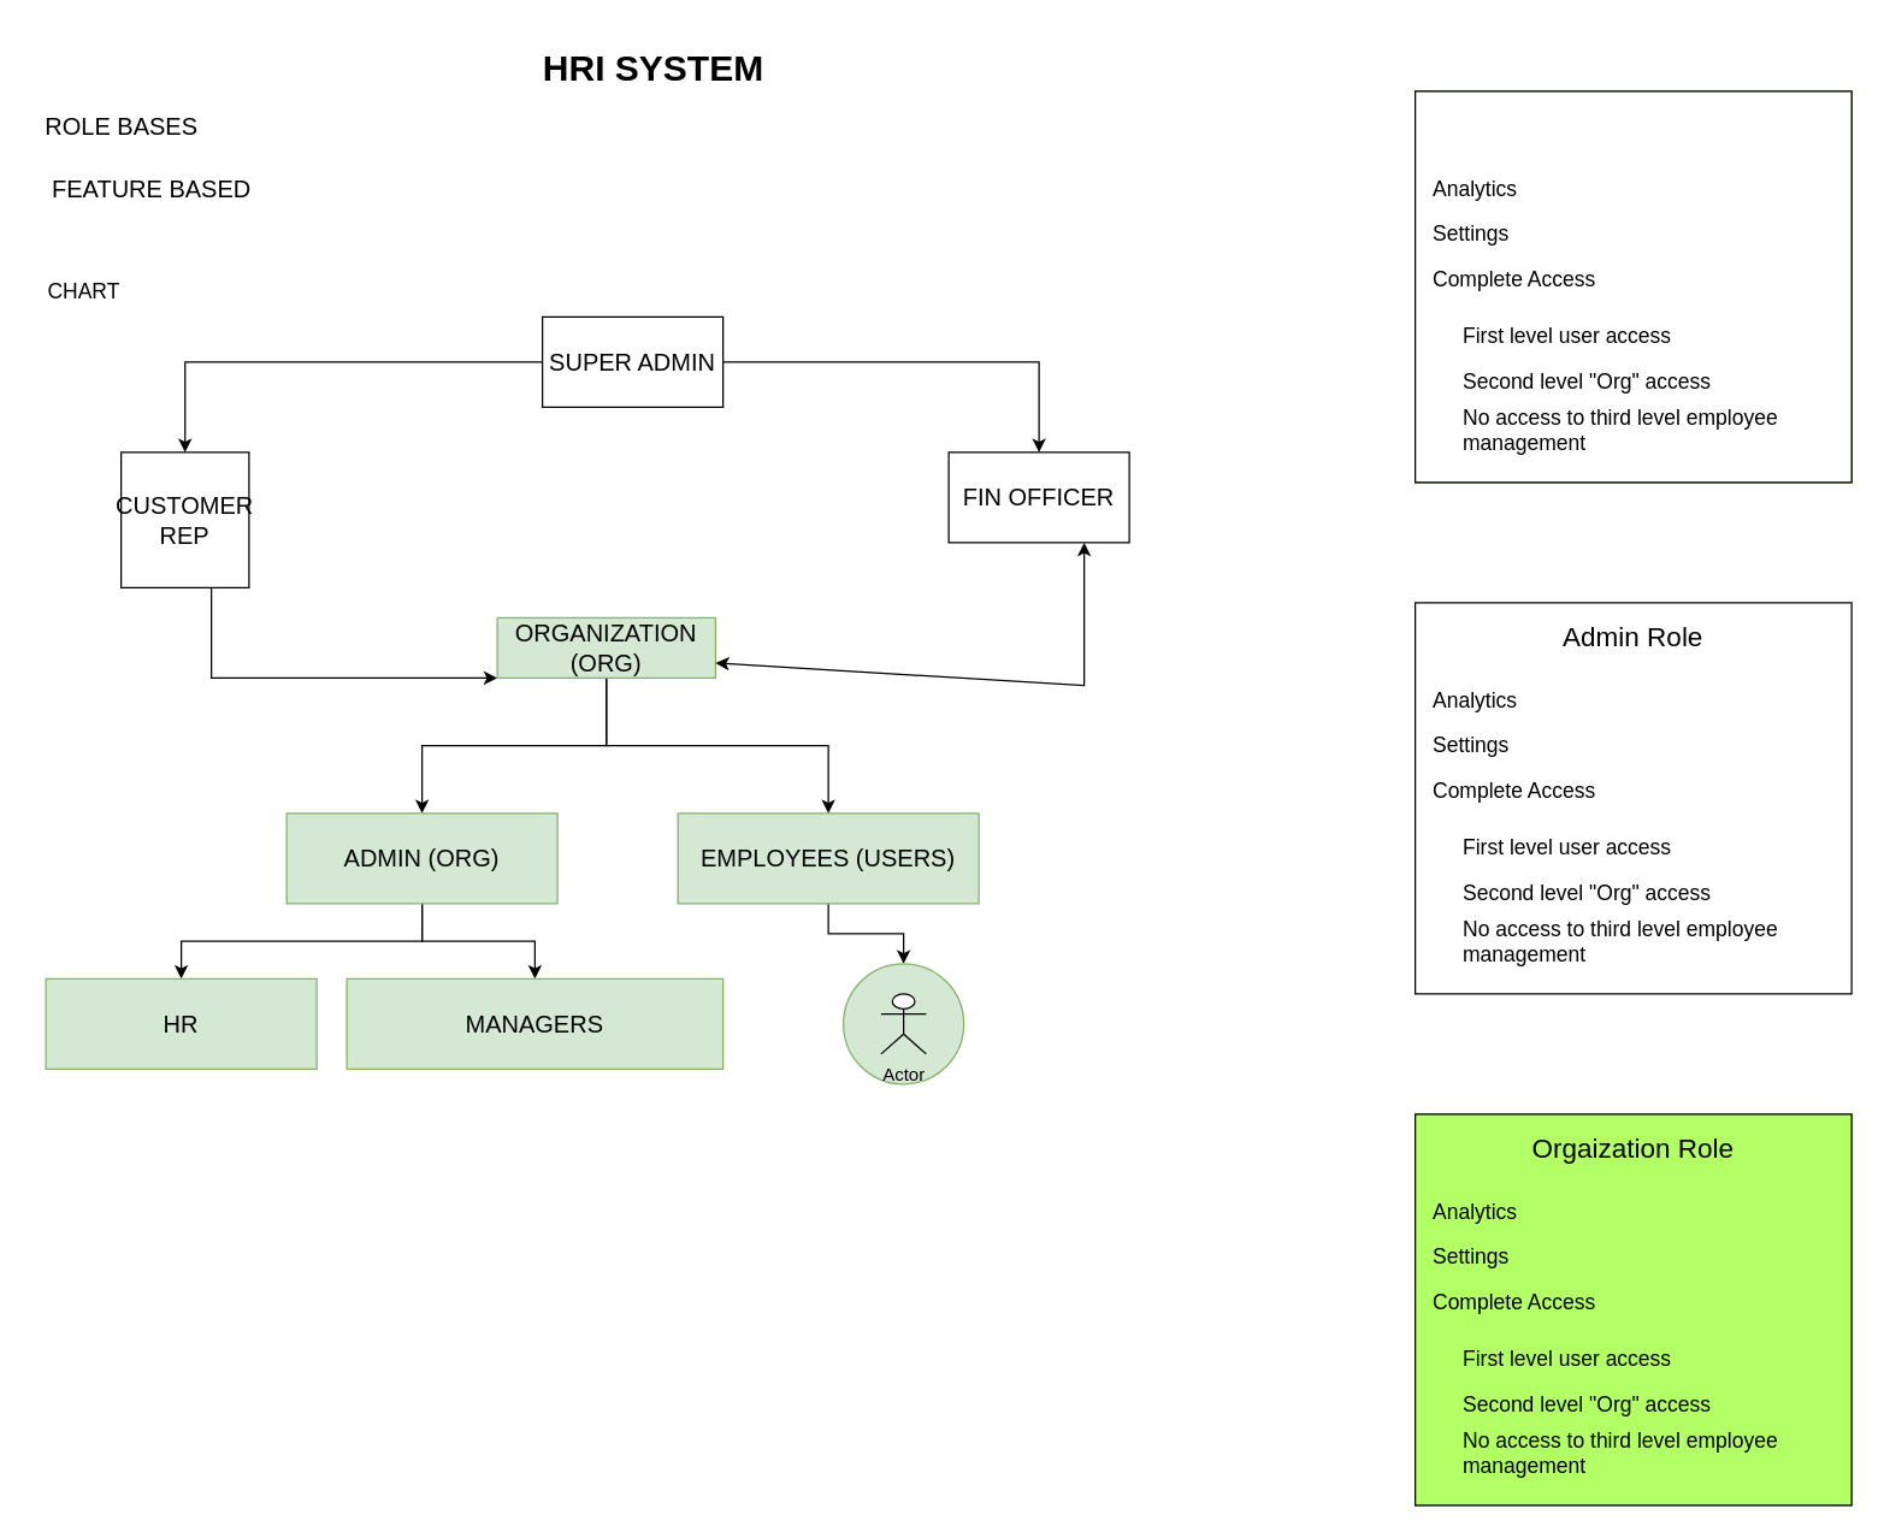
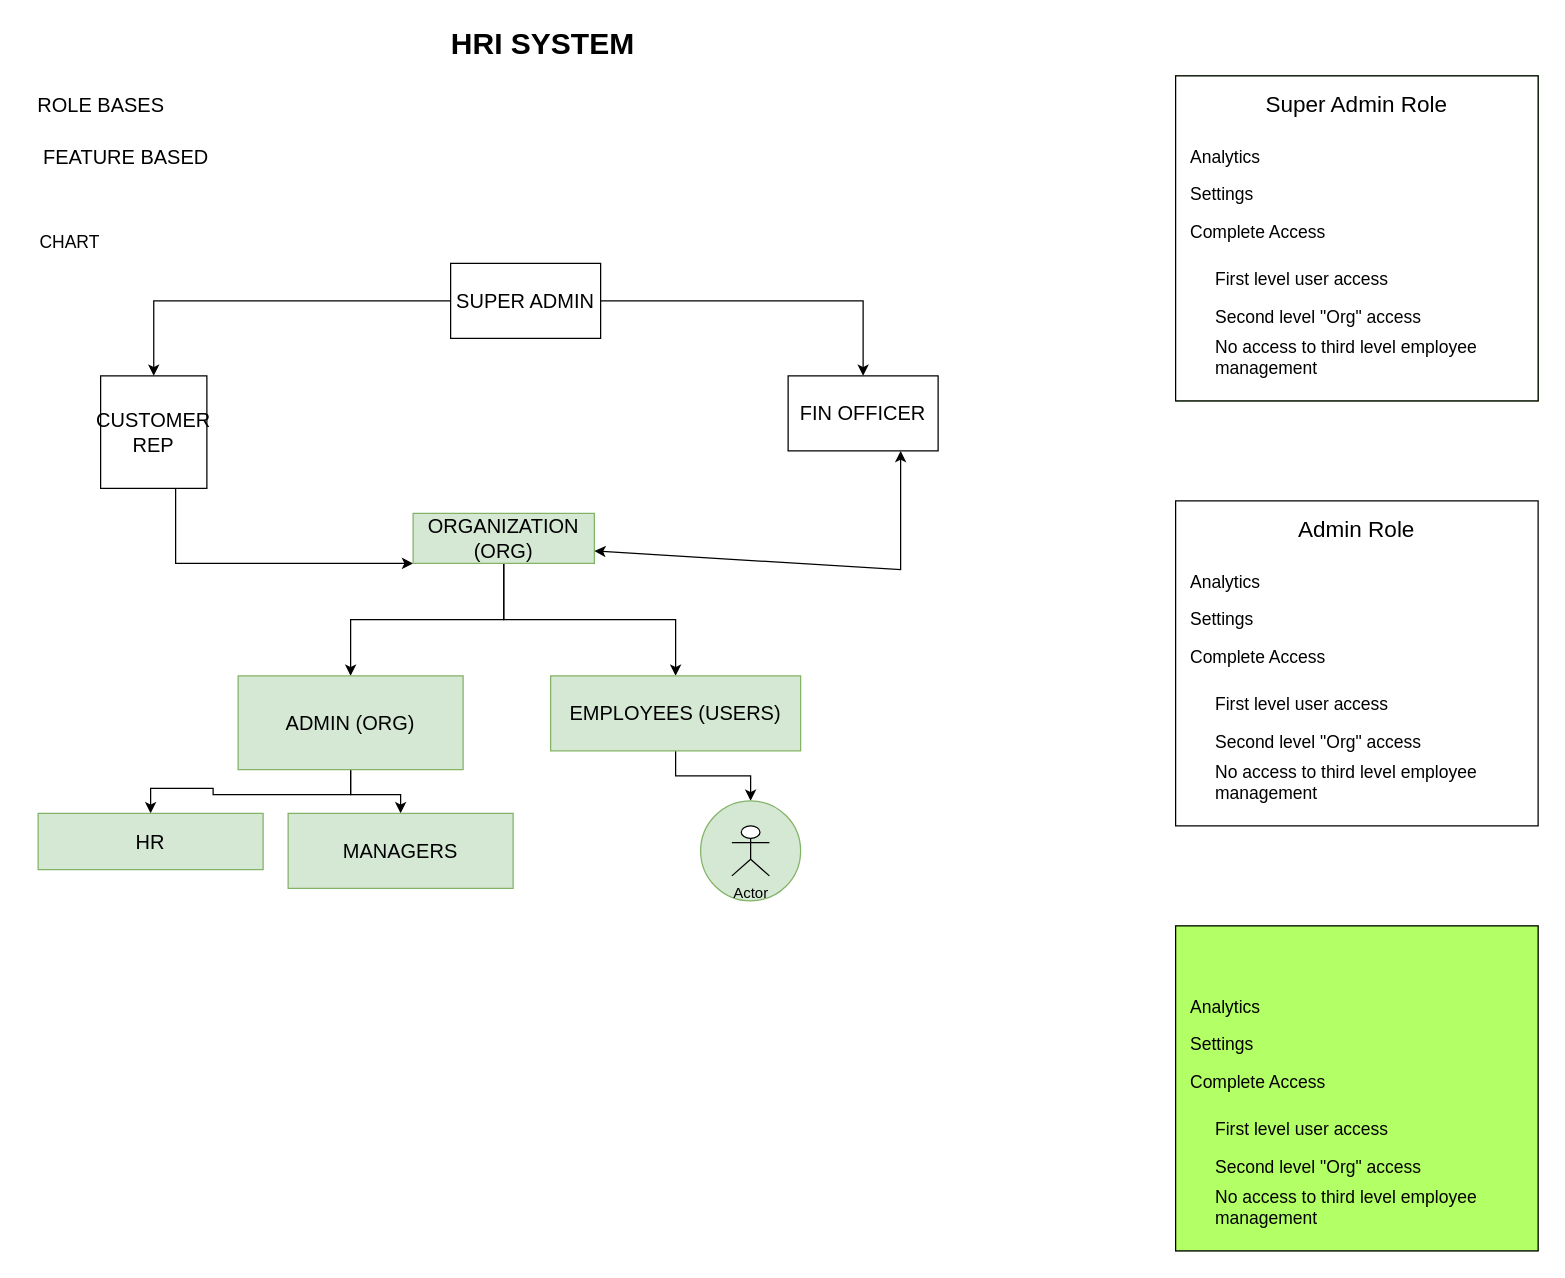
- <mxCell id="2" value="&lt;font style=&quot;font-size: 24px;&quot;&gt;&lt;b&gt;HRI SYSTEM&lt;/b&gt;&lt;/font&gt;" style="text;html=1;align=center;verticalAlign=middle;whiteSpace=wrap;rounded=0;" parent="1" vertex="1"><mxGeometry x="294" y="30" width="280" height="30" as="geometry" /></mxCell>
+ <mxCell id="2" value="&lt;font style=&quot;font-size: 24px;&quot;&gt;&lt;b&gt;HRI SYSTEM&lt;/b&gt;&lt;/font&gt;" style="text;html=1;align=center;verticalAlign=middle;whiteSpace=wrap;rounded=0;" parent="1" vertex="1"><mxGeometry x="294" y="20" width="280" height="30" as="geometry" /></mxCell>
+ <mxCell id="27" value="&lt;font style=&quot;font-size: 18px;&quot;&gt;Super Admin Role&lt;/font&gt;" style="text;html=1;align=center;verticalAlign=middle;whiteSpace=wrap;rounded=0;labelBackgroundColor=none;" parent="25" vertex="1"><mxGeometry x="10" y="8" width="270" height="30" as="geometry" /></mxCell>
- <mxCell id="18" value="&lt;font size=&quot;3&quot;&gt;ADMIN (ORG)&lt;/font&gt;" style="whiteSpace=wrap;html=1;fillColor=#d5e8d4;strokeColor=#82b366;" parent="1" vertex="1"><mxGeometry x="190" y="540" width="180" height="60" as="geometry" /></mxCell>
+ <mxCell id="18" value="&lt;font size=&quot;3&quot;&gt;ADMIN (ORG)&lt;/font&gt;" style="whiteSpace=wrap;html=1;fillColor=#d5e8d4;strokeColor=#82b366;" parent="1" vertex="1"><mxGeometry x="190" y="540" width="180" height="75" as="geometry" /></mxCell>
- <mxCell id="20" value="&lt;font size=&quot;3&quot;&gt;EMPLOYEES (USERS)&lt;/font&gt;" style="whiteSpace=wrap;html=1;fillColor=#d5e8d4;strokeColor=#82b366;" parent="1" vertex="1"><mxGeometry x="450" y="540" width="200" height="60" as="geometry" /></mxCell>
+ <mxCell id="20" value="&lt;font size=&quot;3&quot;&gt;EMPLOYEES (USERS)&lt;/font&gt;" style="whiteSpace=wrap;html=1;fillColor=#d5e8d4;strokeColor=#82b366;" parent="1" vertex="1"><mxGeometry x="440" y="540" width="200" height="60" as="geometry" /></mxCell>
- <mxCell id="21" value="&lt;font size=&quot;3&quot;&gt;HR&lt;/font&gt;" style="whiteSpace=wrap;html=1;fillColor=#d5e8d4;strokeColor=#82b366;" parent="1" vertex="1"><mxGeometry x="30" y="650" width="180" height="60" as="geometry" /></mxCell>
+ <mxCell id="21" value="&lt;font size=&quot;3&quot;&gt;HR&lt;/font&gt;" style="whiteSpace=wrap;html=1;fillColor=#d5e8d4;strokeColor=#82b366;" parent="1" vertex="1"><mxGeometry x="30" y="650" width="180" height="45" as="geometry" /></mxCell>
- <mxCell id="22" value="&lt;font size=&quot;3&quot;&gt;MANAGERS&lt;/font&gt;" style="whiteSpace=wrap;html=1;fillColor=#d5e8d4;strokeColor=#82b366;" parent="1" vertex="1"><mxGeometry x="230" y="650" width="250" height="60" as="geometry" /></mxCell>
+ <mxCell id="22" value="&lt;font size=&quot;3&quot;&gt;MANAGERS&lt;/font&gt;" style="whiteSpace=wrap;html=1;fillColor=#d5e8d4;strokeColor=#82b366;" parent="1" vertex="1"><mxGeometry x="230" y="650" width="180" height="60" as="geometry" /></mxCell>
- <mxCell id="45" value="&lt;font style=&quot;font-size: 18px;&quot;&gt;Orgaization Role&lt;/font&gt;" style="text;html=1;align=center;verticalAlign=middle;whiteSpace=wrap;rounded=0;labelBackgroundColor=none;" parent="43" vertex="1"><mxGeometry x="10" y="8" width="270" height="30" as="geometry" /></mxCell>
